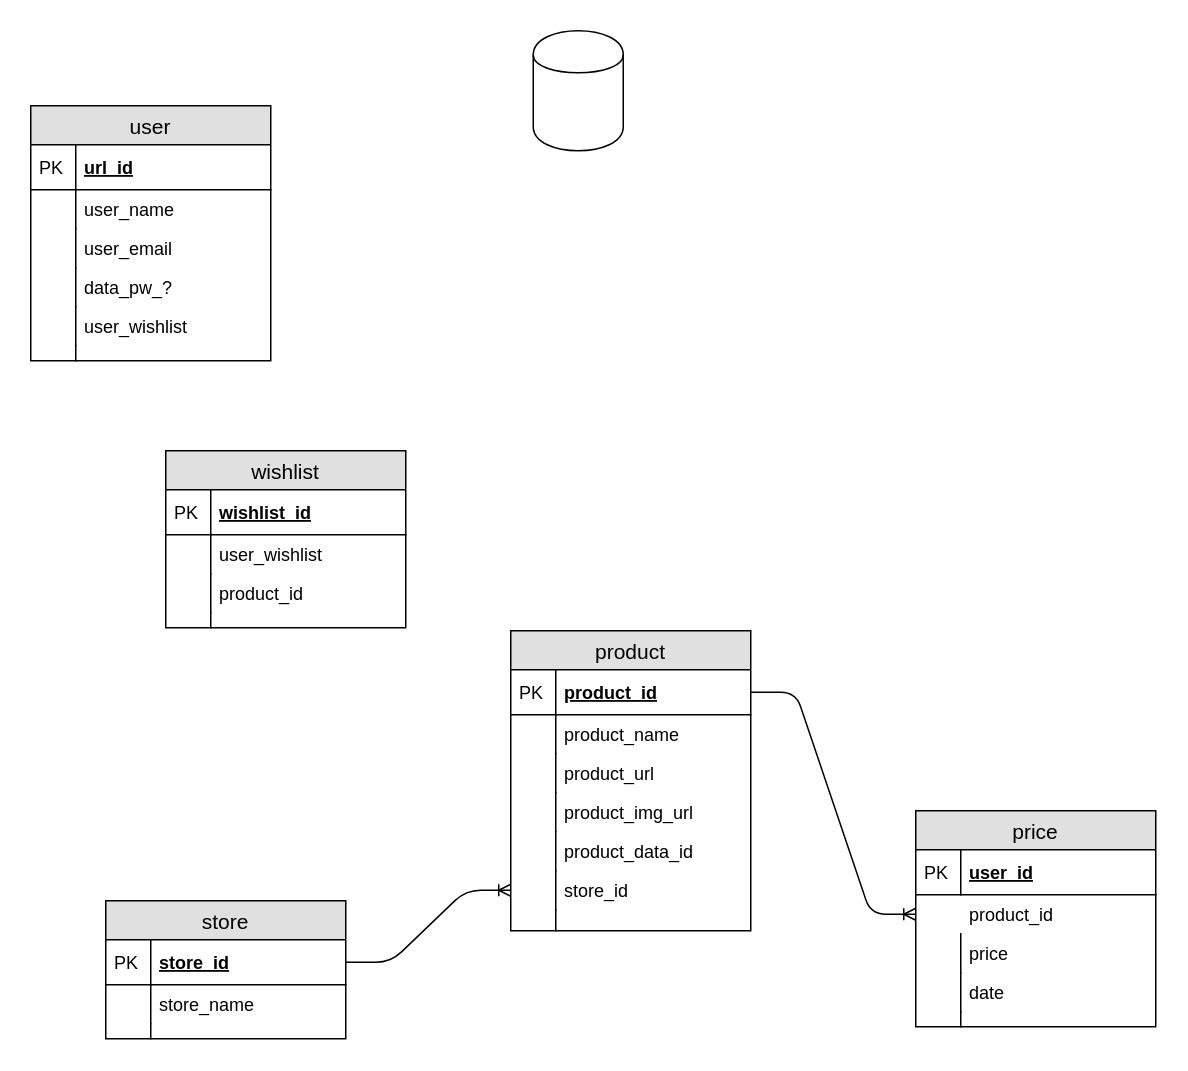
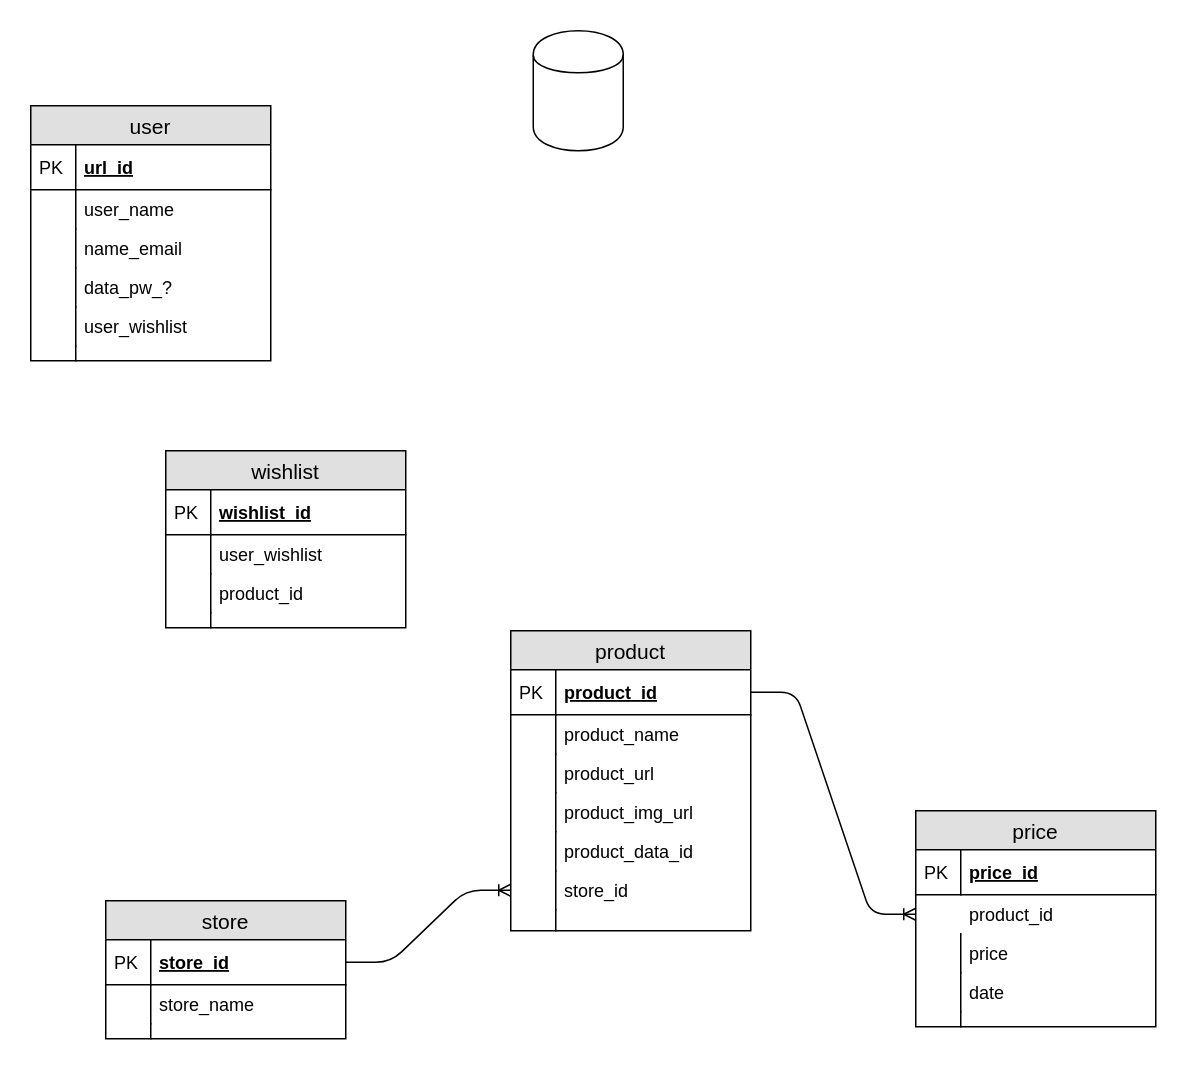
- <mxCell id="42" value="user_email" style="shape=partialRectangle;top=0;left=0;right=0;bottom=0;align=left;verticalAlign=top;fillColor=none;spacingLeft=34;spacingRight=4;overflow=hidden;rotatable=0;points=[[0,0.5],[1,0.5]];portConstraint=eastwest;dropTarget=0;fontSize=12;" vertex="1" parent="37"><mxGeometry y="82" width="160" height="26" as="geometry" /></mxCell>
+ <mxCell id="42" value="name_email" style="shape=partialRectangle;top=0;left=0;right=0;bottom=0;align=left;verticalAlign=top;fillColor=none;spacingLeft=34;spacingRight=4;overflow=hidden;rotatable=0;points=[[0,0.5],[1,0.5]];portConstraint=eastwest;dropTarget=0;fontSize=12;" vertex="1" parent="37"><mxGeometry y="82" width="160" height="26" as="geometry" /></mxCell>
- <mxCell id="19" value="user_id" style="shape=partialRectangle;top=0;left=0;right=0;bottom=1;align=left;verticalAlign=middle;fillColor=none;spacingLeft=34;spacingRight=4;overflow=hidden;rotatable=0;points=[[0,0.5],[1,0.5]];portConstraint=eastwest;dropTarget=0;fontStyle=5;fontSize=12;" vertex="1" parent="18"><mxGeometry y="26" width="160" height="30" as="geometry" /></mxCell>
+ <mxCell id="19" value="price_id" style="shape=partialRectangle;top=0;left=0;right=0;bottom=1;align=left;verticalAlign=middle;fillColor=none;spacingLeft=34;spacingRight=4;overflow=hidden;rotatable=0;points=[[0,0.5],[1,0.5]];portConstraint=eastwest;dropTarget=0;fontStyle=5;fontSize=12;" vertex="1" parent="18"><mxGeometry y="26" width="160" height="30" as="geometry" /></mxCell>
